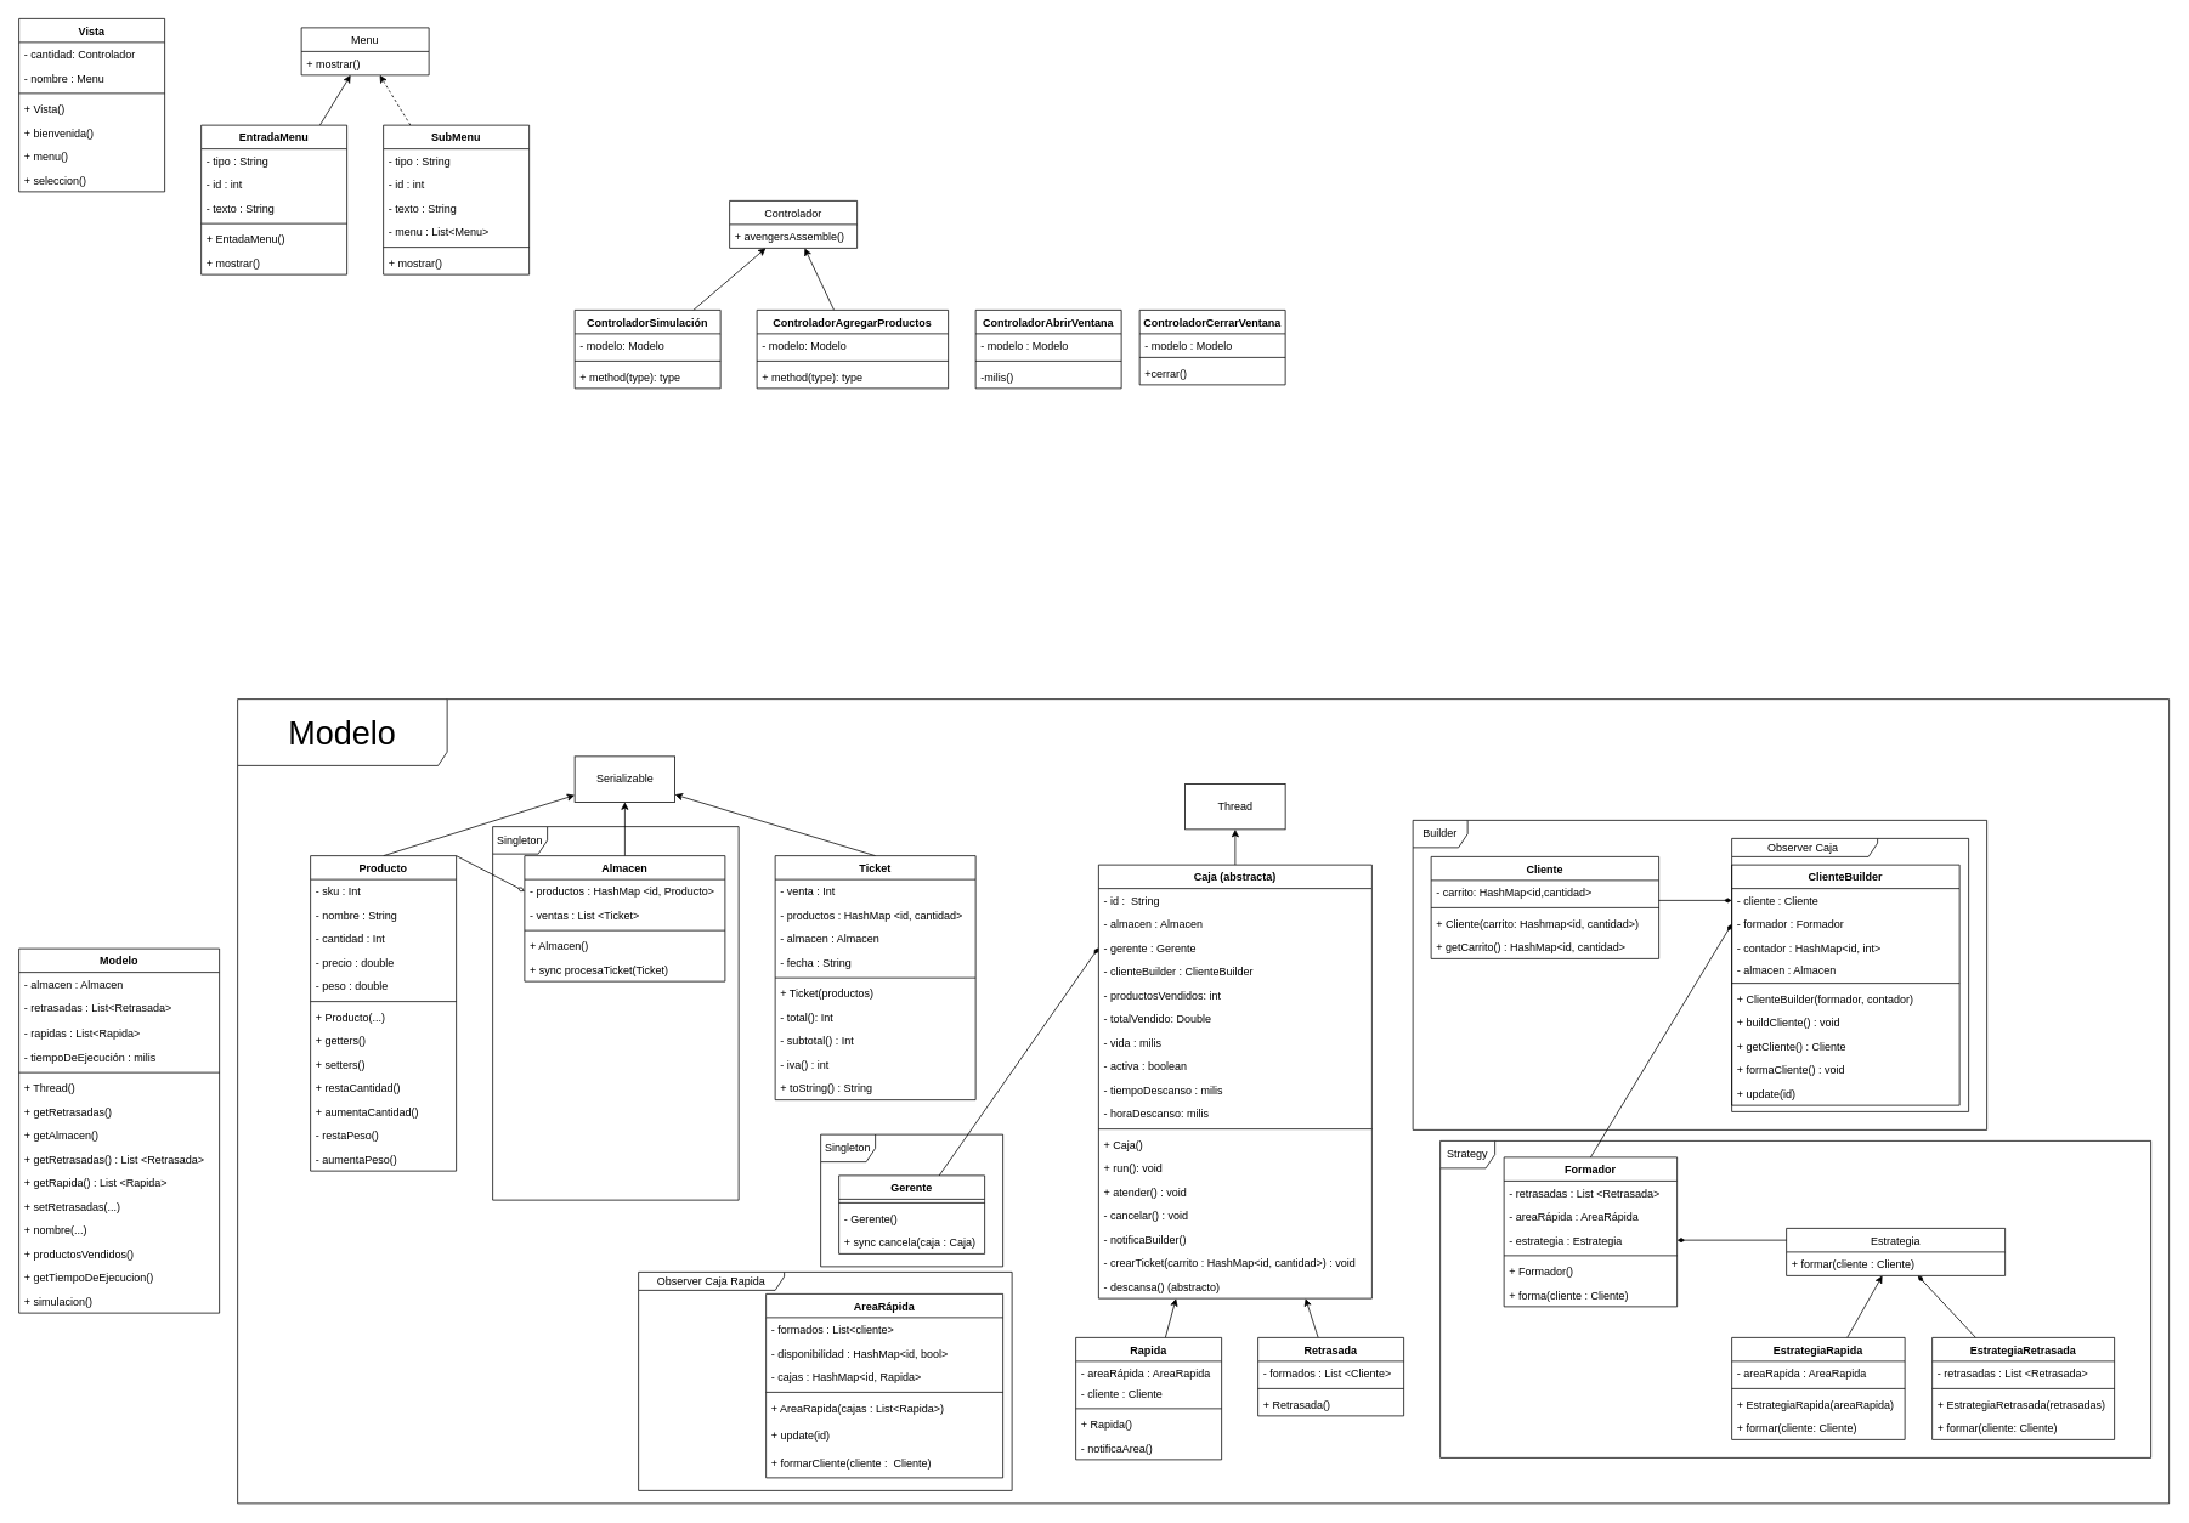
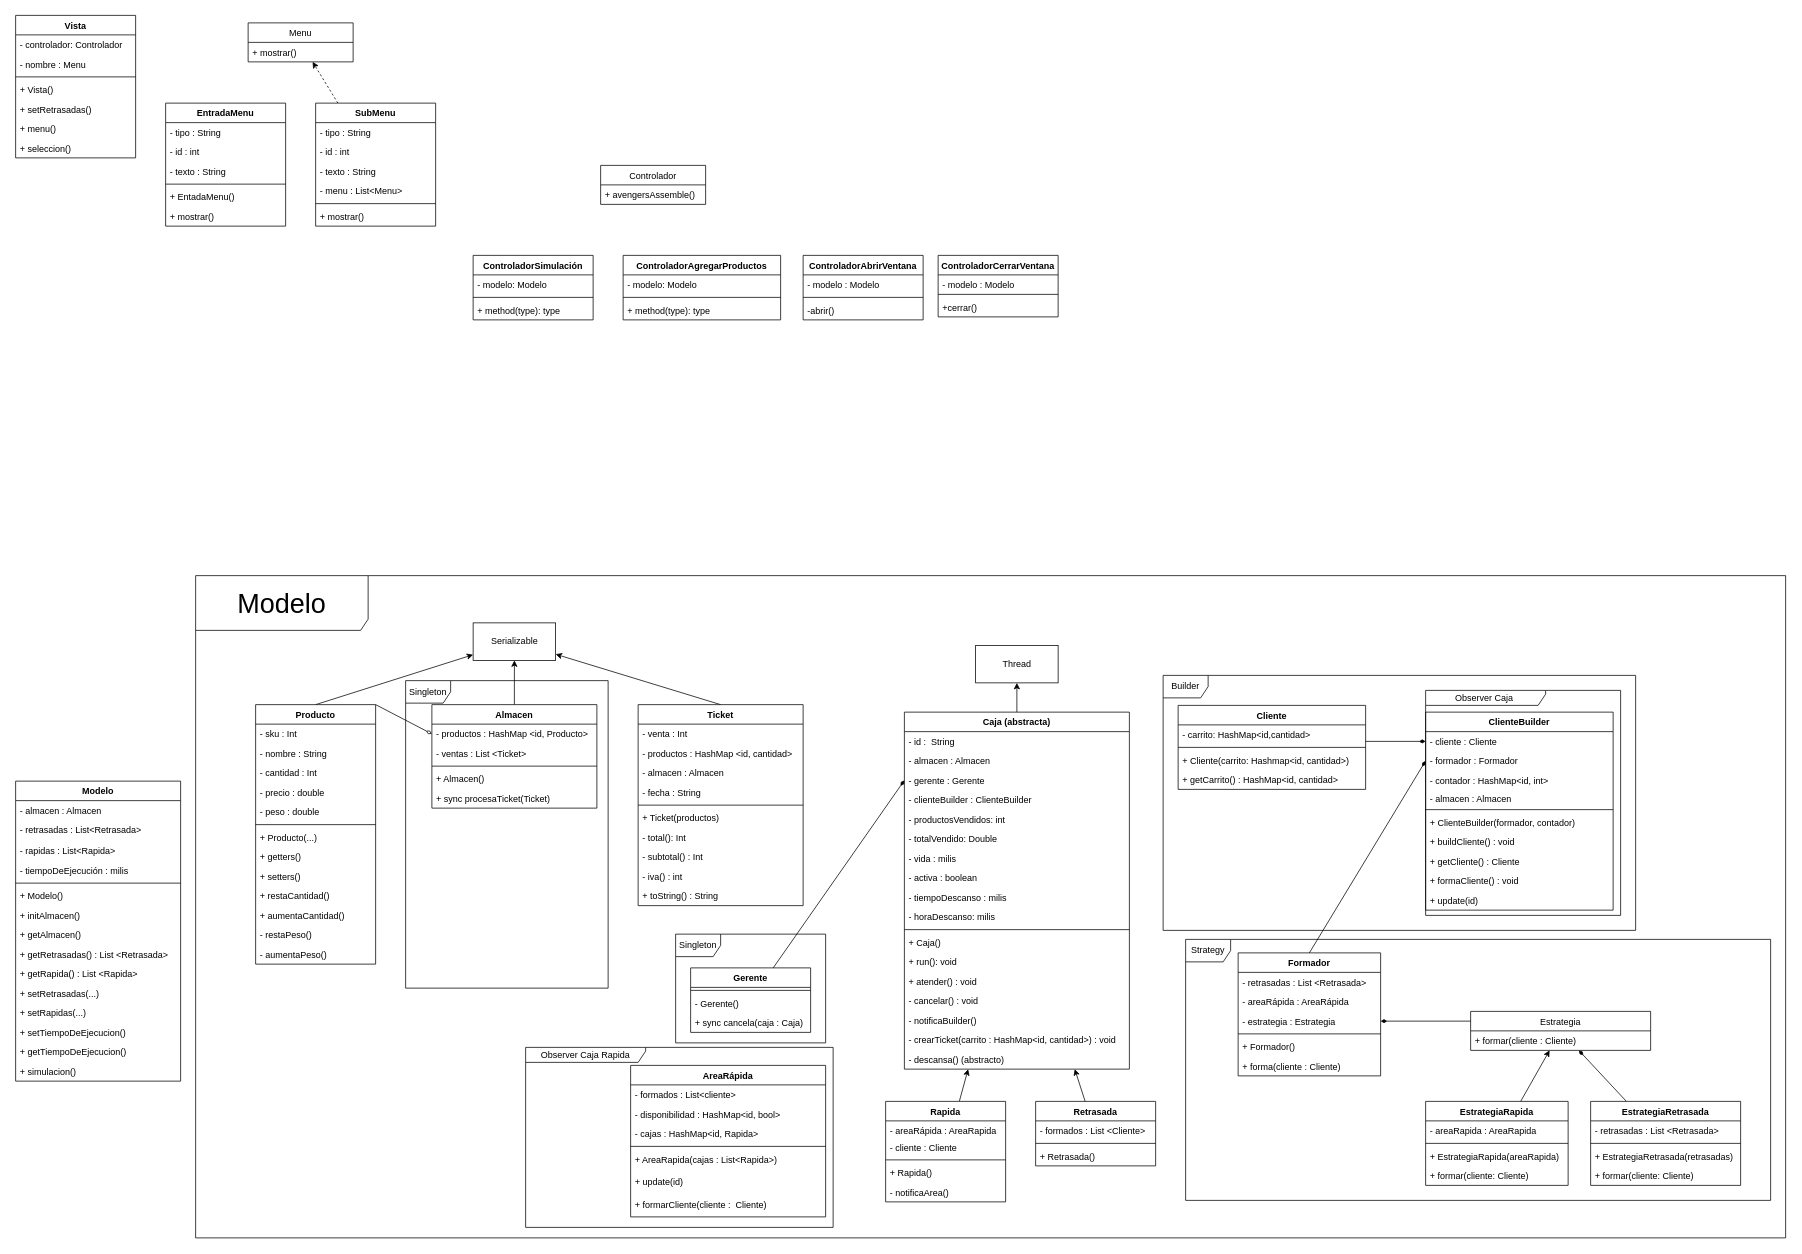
- <mxCell id="132" value="- cantidad: Controlador" style="text;strokeColor=none;fillColor=none;align=left;verticalAlign=top;spacingLeft=4;spacingRight=4;overflow=hidden;rotatable=0;points=[[0,0.5],[1,0.5]];portConstraint=eastwest;" parent="131" vertex="1"><mxGeometry y="26" width="160" height="26" as="geometry" /></mxCell>
+ <mxCell id="132" value="- controlador: Controlador" style="text;strokeColor=none;fillColor=none;align=left;verticalAlign=top;spacingLeft=4;spacingRight=4;overflow=hidden;rotatable=0;points=[[0,0.5],[1,0.5]];portConstraint=eastwest;" parent="131" vertex="1"><mxGeometry y="26" width="160" height="26" as="geometry" /></mxCell>
- <mxCell id="177" style="edgeStyle=none;html=1;endArrow=classic;endFill=1;" parent="1" source="178" target="175" edge="1"><mxGeometry relative="1" as="geometry" /></mxCell>
- <mxCell id="136" value="+ bienvenida()" style="text;strokeColor=none;fillColor=none;align=left;verticalAlign=top;spacingLeft=4;spacingRight=4;overflow=hidden;rotatable=0;points=[[0,0.5],[1,0.5]];portConstraint=eastwest;" parent="131" vertex="1"><mxGeometry y="112" width="160" height="26" as="geometry" /></mxCell>
+ <mxCell id="136" value="+ setRetrasadas()" style="text;strokeColor=none;fillColor=none;align=left;verticalAlign=top;spacingLeft=4;spacingRight=4;overflow=hidden;rotatable=0;points=[[0,0.5],[1,0.5]];portConstraint=eastwest;" parent="131" vertex="1"><mxGeometry y="112" width="160" height="26" as="geometry" /></mxCell>
- <mxCell id="141" style="edgeStyle=none;html=1;endArrow=classic;endFill=1;" parent="1" source="142" target="139" edge="1"><mxGeometry relative="1" as="geometry" /></mxCell>
- <mxCell id="146" style="edgeStyle=none;html=1;endArrow=classic;endFill=1;" parent="1" source="147" target="139" edge="1"><mxGeometry relative="1" as="geometry" /></mxCell>
- <mxCell id="154" value="-milis()" style="text;strokeColor=none;fillColor=none;align=left;verticalAlign=top;spacingLeft=4;spacingRight=4;overflow=hidden;rotatable=0;points=[[0,0.5],[1,0.5]];portConstraint=eastwest;" parent="151" vertex="1"><mxGeometry y="60" width="160" height="26" as="geometry" /></mxCell>
+ <mxCell id="154" value="-abrir()" style="text;strokeColor=none;fillColor=none;align=left;verticalAlign=top;spacingLeft=4;spacingRight=4;overflow=hidden;rotatable=0;points=[[0,0.5],[1,0.5]];portConstraint=eastwest;" parent="151" vertex="1"><mxGeometry y="60" width="160" height="26" as="geometry" /></mxCell>
- <mxCell id="165" value="+ Thread()" style="text;strokeColor=none;fillColor=none;align=left;verticalAlign=top;spacingLeft=4;spacingRight=4;overflow=hidden;rotatable=0;points=[[0,0.5],[1,0.5]];portConstraint=eastwest;" parent="159" vertex="1"><mxGeometry y="140" width="220" height="26" as="geometry" /></mxCell>
+ <mxCell id="165" value="+ Modelo()" style="text;strokeColor=none;fillColor=none;align=left;verticalAlign=top;spacingLeft=4;spacingRight=4;overflow=hidden;rotatable=0;points=[[0,0.5],[1,0.5]];portConstraint=eastwest;" parent="159" vertex="1"><mxGeometry y="140" width="220" height="26" as="geometry" /></mxCell>
- <mxCell id="166" value="+ getRetrasadas()" style="text;strokeColor=none;fillColor=none;align=left;verticalAlign=top;spacingLeft=4;spacingRight=4;overflow=hidden;rotatable=0;points=[[0,0.5],[1,0.5]];portConstraint=eastwest;" parent="159" vertex="1"><mxGeometry y="166" width="220" height="26" as="geometry" /></mxCell>
+ <mxCell id="166" value="+ initAlmacen()" style="text;strokeColor=none;fillColor=none;align=left;verticalAlign=top;spacingLeft=4;spacingRight=4;overflow=hidden;rotatable=0;points=[[0,0.5],[1,0.5]];portConstraint=eastwest;" parent="159" vertex="1"><mxGeometry y="166" width="220" height="26" as="geometry" /></mxCell>
- <mxCell id="171" value="+ nombre(...)" style="text;strokeColor=none;fillColor=none;align=left;verticalAlign=top;spacingLeft=4;spacingRight=4;overflow=hidden;rotatable=0;points=[[0,0.5],[1,0.5]];portConstraint=eastwest;" parent="159" vertex="1"><mxGeometry y="296" width="220" height="26" as="geometry" /></mxCell>
+ <mxCell id="171" value="+ setRapidas(...)" style="text;strokeColor=none;fillColor=none;align=left;verticalAlign=top;spacingLeft=4;spacingRight=4;overflow=hidden;rotatable=0;points=[[0,0.5],[1,0.5]];portConstraint=eastwest;" parent="159" vertex="1"><mxGeometry y="296" width="220" height="26" as="geometry" /></mxCell>
- <mxCell id="172" value="+ productosVendidos()" style="text;strokeColor=none;fillColor=none;align=left;verticalAlign=top;spacingLeft=4;spacingRight=4;overflow=hidden;rotatable=0;points=[[0,0.5],[1,0.5]];portConstraint=eastwest;" parent="159" vertex="1"><mxGeometry y="322" width="220" height="26" as="geometry" /></mxCell>
+ <mxCell id="172" value="+ setTiempoDeEjecucion()" style="text;strokeColor=none;fillColor=none;align=left;verticalAlign=top;spacingLeft=4;spacingRight=4;overflow=hidden;rotatable=0;points=[[0,0.5],[1,0.5]];portConstraint=eastwest;" parent="159" vertex="1"><mxGeometry y="322" width="220" height="26" as="geometry" /></mxCell>
